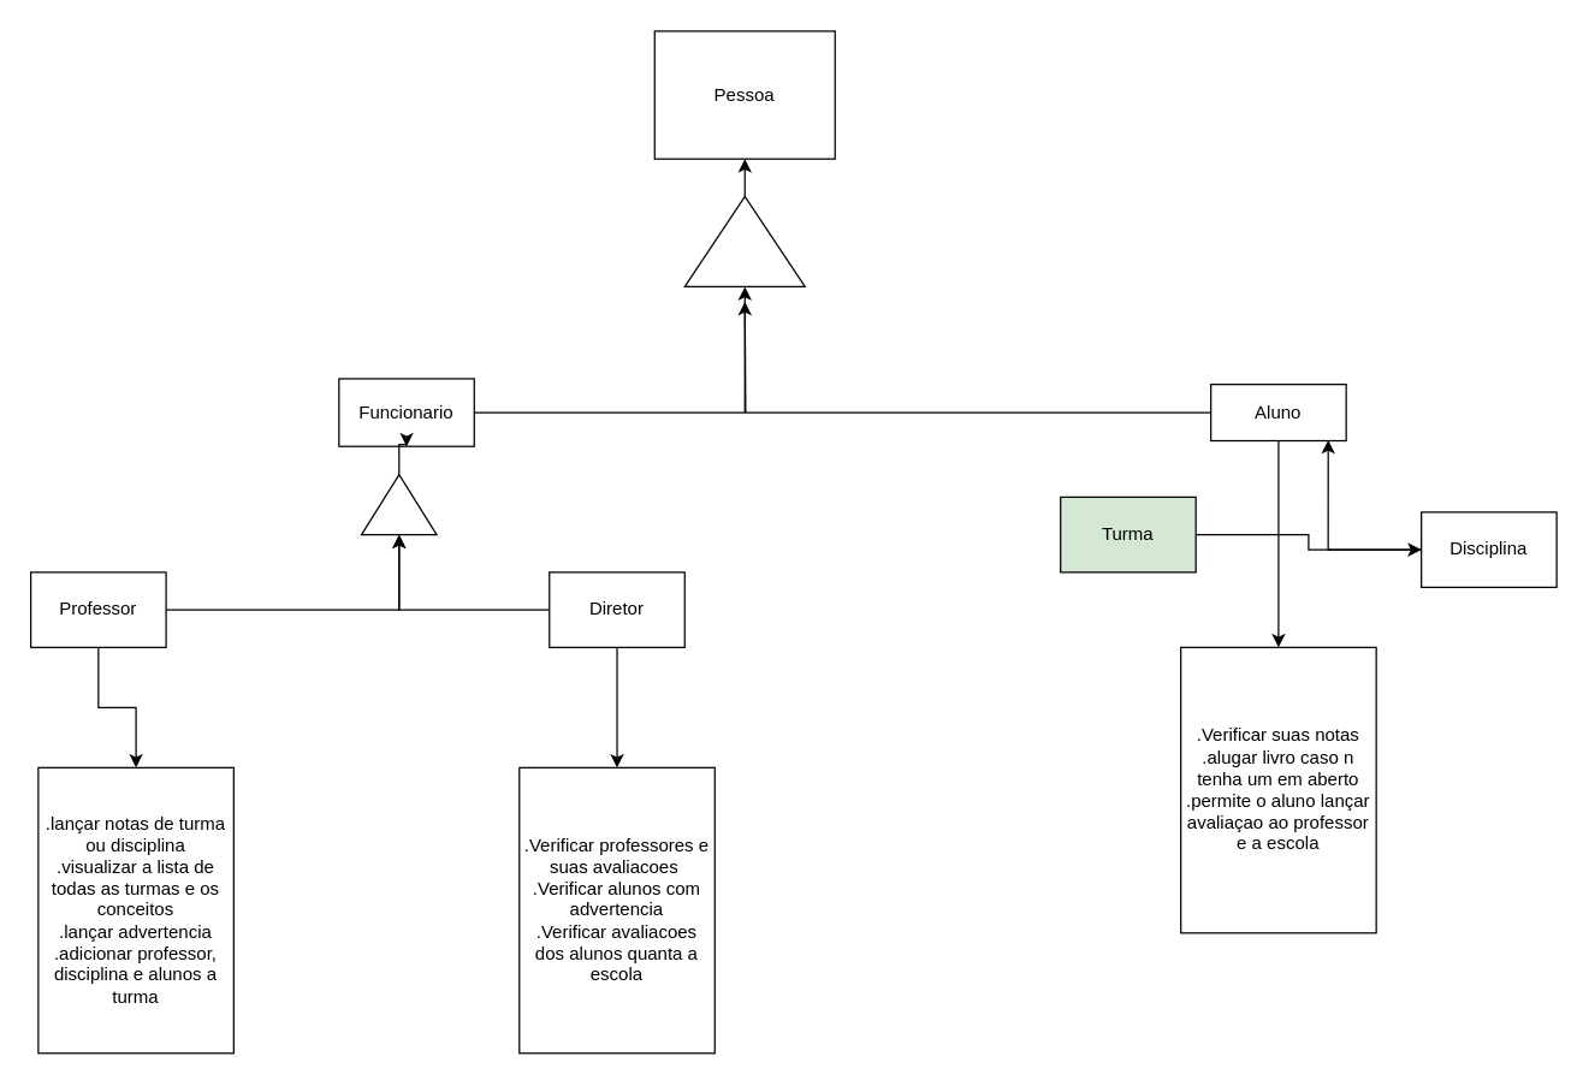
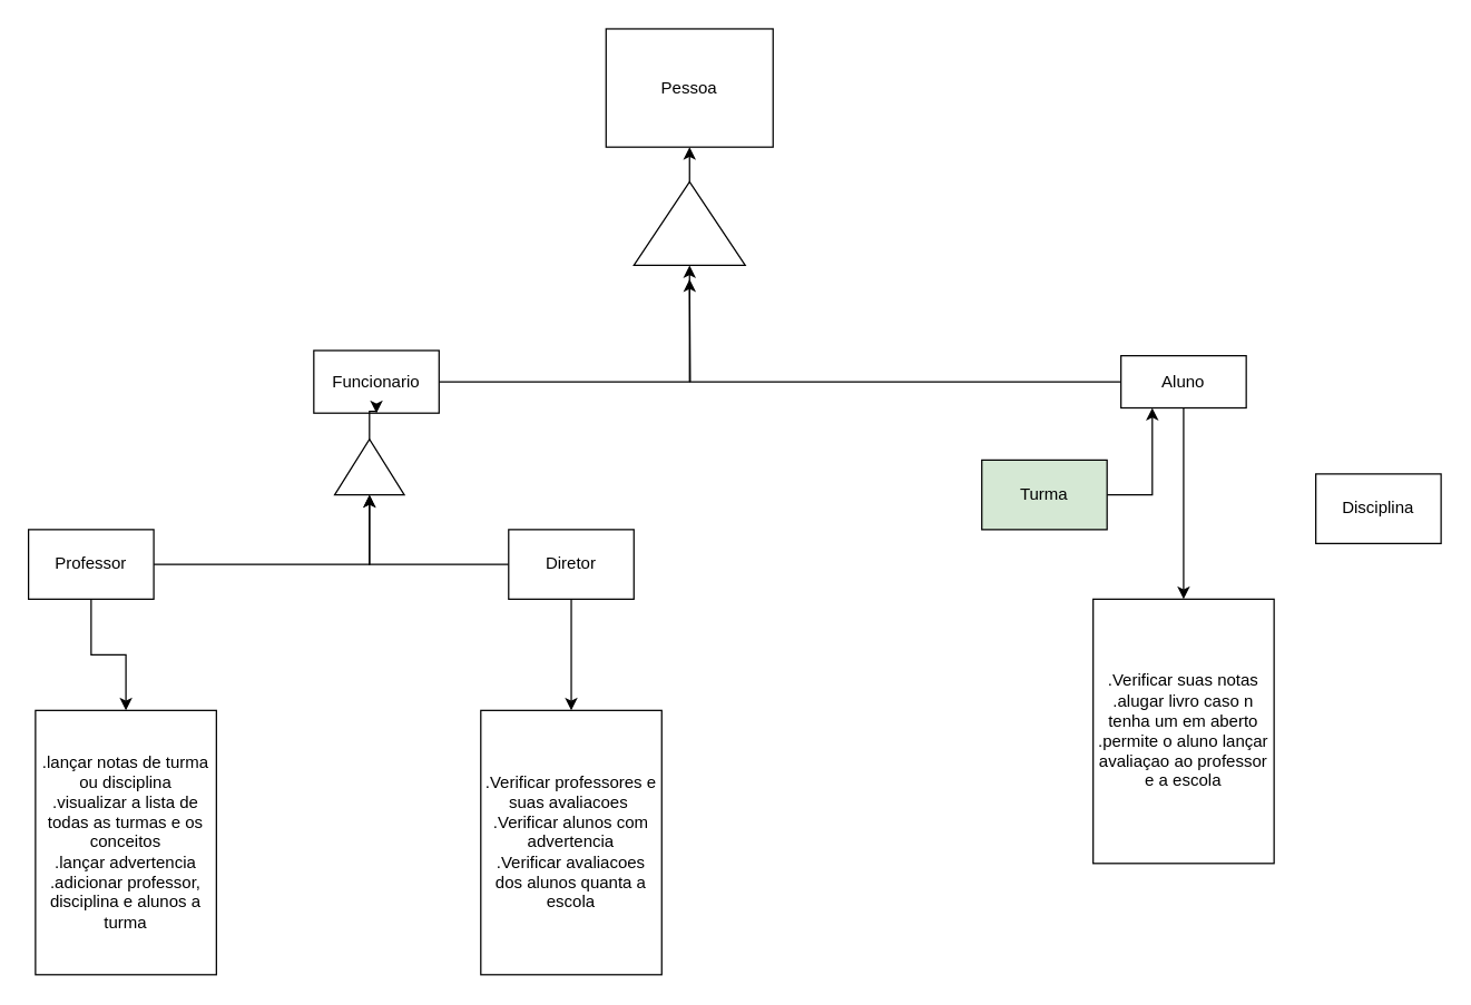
- <mxCell id="24" style="edgeStyle=orthogonalEdgeStyle;rounded=0;orthogonalLoop=1;jettySize=auto;html=1;entryX=0.867;entryY=0.987;entryDx=0;entryDy=0;entryPerimeter=0;" edge="1" parent="1" source="23" target="9"><mxGeometry relative="1" as="geometry" /></mxCell>
- <mxCell id="21" style="edgeStyle=orthogonalEdgeStyle;rounded=0;orthogonalLoop=1;jettySize=auto;html=1;" edge="1" parent="1" source="22" target="23"><mxGeometry relative="1" as="geometry" /></mxCell>
+ <mxCell id="21" style="edgeStyle=orthogonalEdgeStyle;rounded=0;orthogonalLoop=1;jettySize=auto;html=1;entryX=0.25;entryY=1;entryDx=0;entryDy=0;" edge="1" parent="1" source="22" target="9"><mxGeometry relative="1" as="geometry" /></mxCell>
